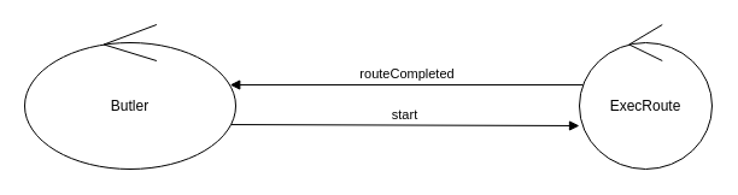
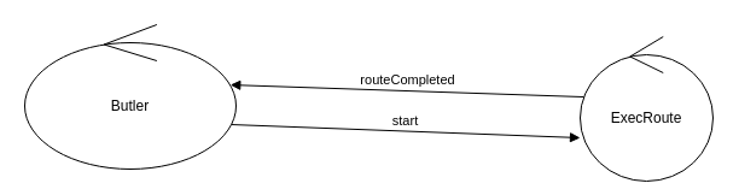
- <mxCell id="2" value="ExecRoute" style="ellipse;shape=umlControl;whiteSpace=wrap;html=1;" parent="1" vertex="1"><mxGeometry x="480" y="20" width="110" height="120" as="geometry" /></mxCell>
+ <mxCell id="2" value="ExecRoute" style="ellipse;shape=umlControl;whiteSpace=wrap;html=1;" parent="1" vertex="1"><mxGeometry x="480" y="30" width="110" height="120" as="geometry" /></mxCell>
